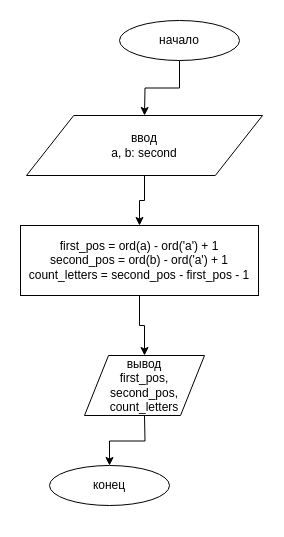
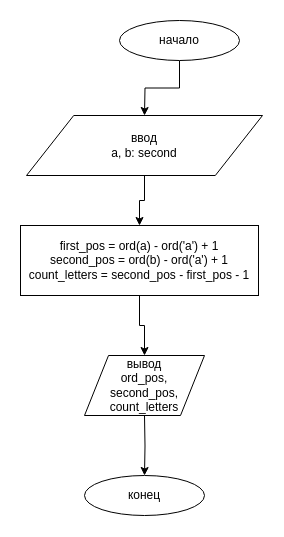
- <mxCell id="10" value="вывод&lt;br&gt;first_pos, second_pos, count_letters" style="shape=parallelogram;perimeter=parallelogramPerimeter;whiteSpace=wrap;html=1;" vertex="1" parent="1"><mxGeometry x="84" y="355" width="120" height="60" as="geometry" /></mxCell>
+ <mxCell id="10" value="вывод&lt;br&gt;ord_pos, second_pos, count_letters" style="shape=parallelogram;perimeter=parallelogramPerimeter;whiteSpace=wrap;html=1;" vertex="1" parent="1"><mxGeometry x="84" y="355" width="120" height="60" as="geometry" /></mxCell>
- <mxCell id="4" value="конец" style="ellipse;whiteSpace=wrap;html=1;" vertex="1" parent="1"><mxGeometry x="49" y="465" width="120" height="40" as="geometry" /></mxCell>
+ <mxCell id="4" value="конец" style="ellipse;whiteSpace=wrap;html=1;" vertex="1" parent="1"><mxGeometry x="84" y="475" width="120" height="40" as="geometry" /></mxCell>
